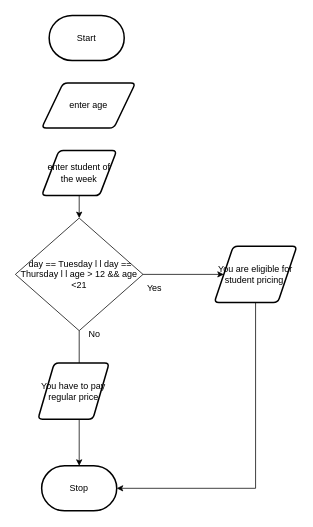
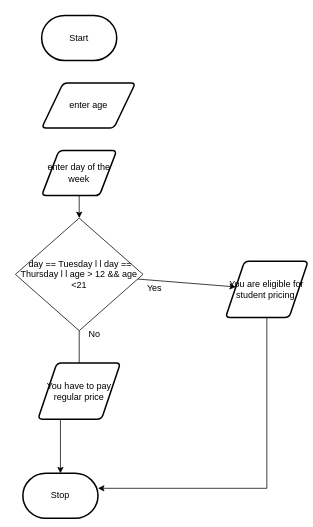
- <mxCell id="3" value="Start" style="strokeWidth=2;html=1;shape=mxgraph.flowchart.terminator;whiteSpace=wrap;" parent="1" vertex="1"><mxGeometry x="65" y="20" width="100" height="60" as="geometry" /></mxCell>
+ <mxCell id="3" value="Start" style="strokeWidth=2;html=1;shape=mxgraph.flowchart.terminator;whiteSpace=wrap;" parent="1" vertex="1"><mxGeometry x="55" y="20" width="100" height="60" as="geometry" /></mxCell>
- <mxCell id="5" value="enter student of the week" style="shape=parallelogram;html=1;strokeWidth=2;perimeter=parallelogramPerimeter;whiteSpace=wrap;rounded=1;arcSize=12;size=0.23;" parent="1" vertex="1"><mxGeometry x="55" y="200" width="100" height="60" as="geometry" /></mxCell>
+ <mxCell id="5" value="enter day of the week" style="shape=parallelogram;html=1;strokeWidth=2;perimeter=parallelogramPerimeter;whiteSpace=wrap;rounded=1;arcSize=12;size=0.23;" parent="1" vertex="1"><mxGeometry x="55" y="200" width="100" height="60" as="geometry" /></mxCell>
- <mxCell id="11" value="You are eligible for student pricing&amp;nbsp;" style="shape=parallelogram;html=1;strokeWidth=2;perimeter=parallelogramPerimeter;whiteSpace=wrap;rounded=1;arcSize=12;size=0.23;" parent="1" vertex="1"><mxGeometry x="285" y="327.5" width="110" height="75" as="geometry" /></mxCell>
+ <mxCell id="11" value="You are eligible for student pricing&amp;nbsp;" style="shape=parallelogram;html=1;strokeWidth=2;perimeter=parallelogramPerimeter;whiteSpace=wrap;rounded=1;arcSize=12;size=0.23;" parent="1" vertex="1"><mxGeometry x="300" y="347.5" width="110" height="75" as="geometry" /></mxCell>
- <mxCell id="14" value="You have to pay regular price" style="shape=parallelogram;html=1;strokeWidth=2;perimeter=parallelogramPerimeter;whiteSpace=wrap;rounded=1;arcSize=12;size=0.23;" parent="1" vertex="1"><mxGeometry x="50" y="483" width="95" height="75" as="geometry" /></mxCell>
+ <mxCell id="14" value="You have to pay regular price" style="shape=parallelogram;html=1;strokeWidth=2;perimeter=parallelogramPerimeter;whiteSpace=wrap;rounded=1;arcSize=12;size=0.23;" parent="1" vertex="1"><mxGeometry x="50" y="483" width="110" height="75" as="geometry" /></mxCell>
- <mxCell id="4" value="Stop" style="strokeWidth=2;html=1;shape=mxgraph.flowchart.terminator;whiteSpace=wrap;" parent="1" vertex="1"><mxGeometry x="55" y="620" width="100" height="60" as="geometry" /></mxCell>
+ <mxCell id="4" value="Stop" style="strokeWidth=2;html=1;shape=mxgraph.flowchart.terminator;whiteSpace=wrap;" parent="1" vertex="1"><mxGeometry x="30" y="630" width="100" height="60" as="geometry" /></mxCell>
